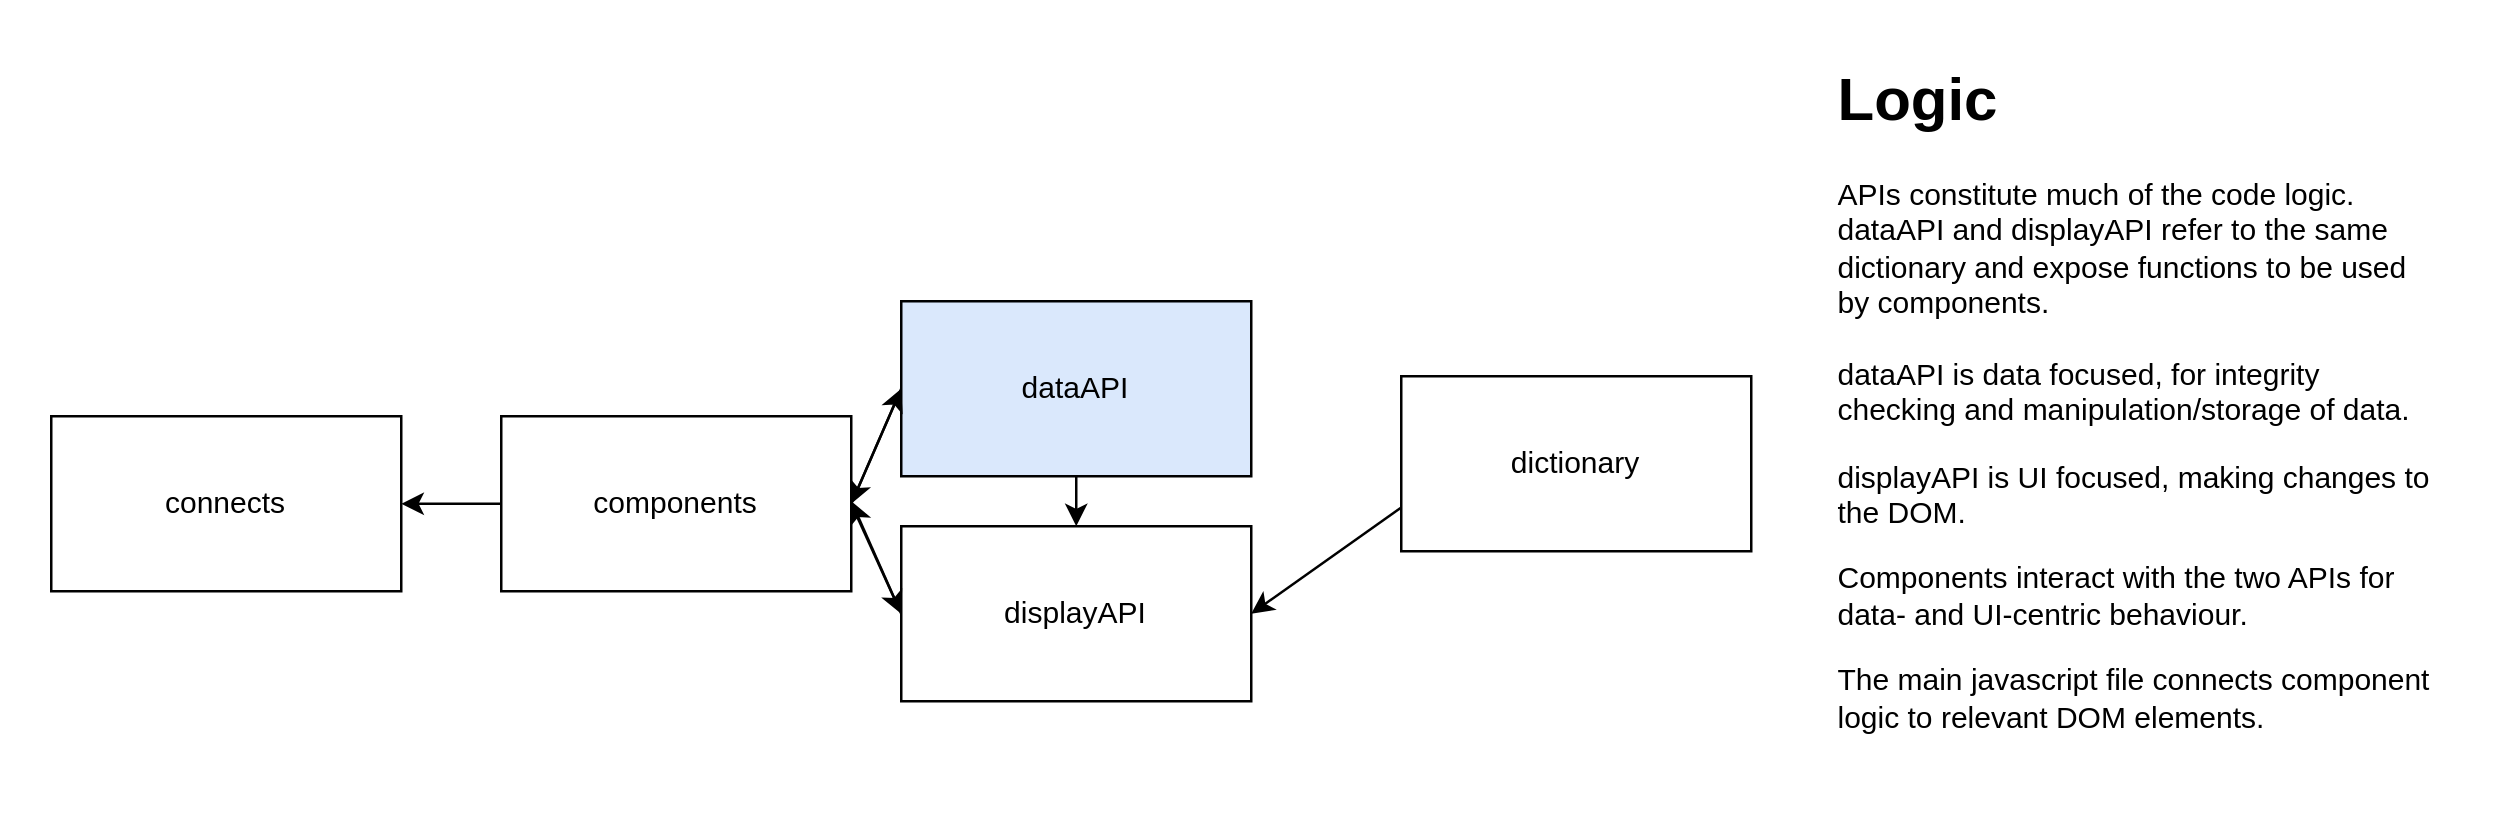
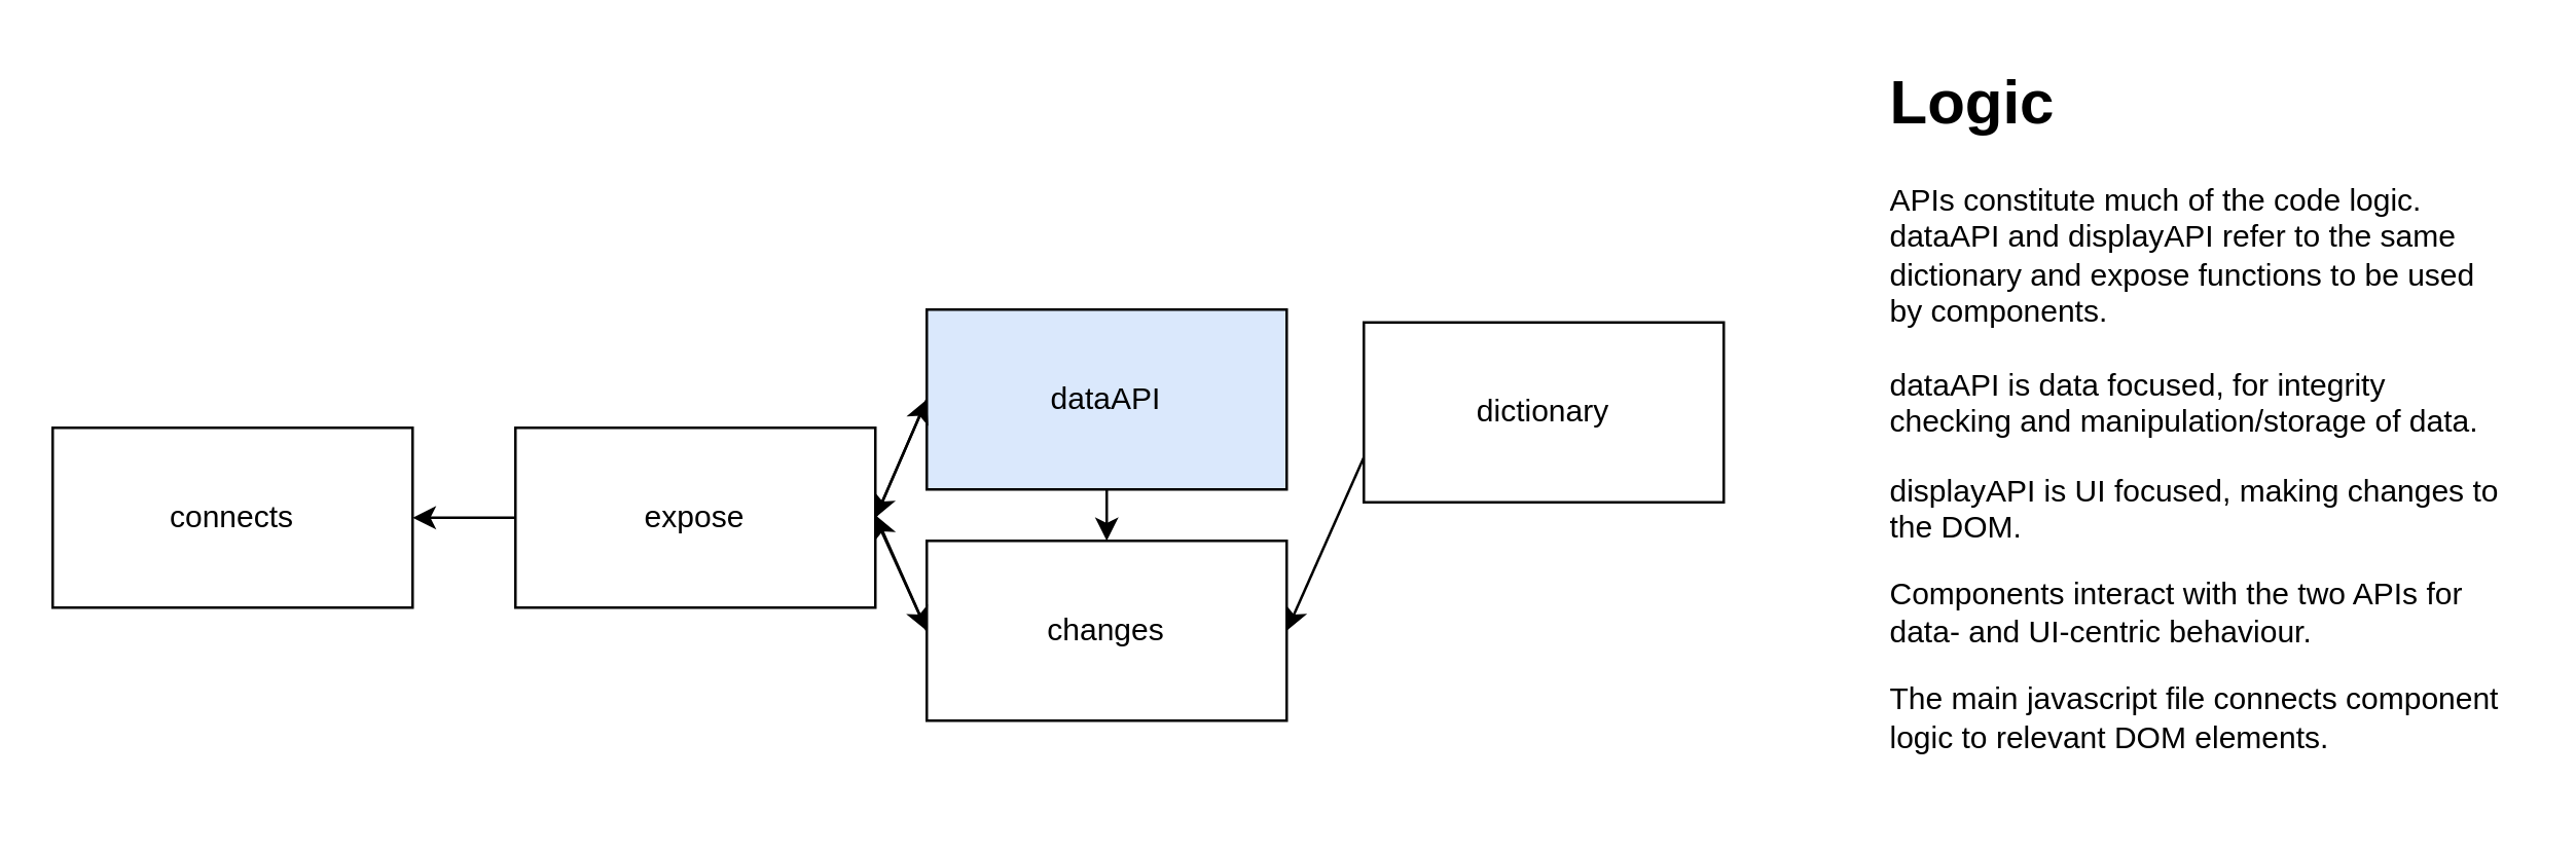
- <mxCell id="8" value="dictionary" style="whiteSpace=wrap;html=1;" parent="1" vertex="1"><mxGeometry x="560" y="150" width="140" height="70" as="geometry" /></mxCell>
+ <mxCell id="8" value="dictionary" style="whiteSpace=wrap;html=1;" parent="1" vertex="1"><mxGeometry x="530" y="125" width="140" height="70" as="geometry" /></mxCell>
- <mxCell id="12" value="components" style="whiteSpace=wrap;html=1;" parent="1" vertex="1"><mxGeometry x="200" y="166" width="140" height="70" as="geometry" /></mxCell>
+ <mxCell id="12" value="expose" style="whiteSpace=wrap;html=1;" parent="1" vertex="1"><mxGeometry x="200" y="166" width="140" height="70" as="geometry" /></mxCell>
- <mxCell id="3" value="displayAPI" style="whiteSpace=wrap;html=1;" parent="1" vertex="1"><mxGeometry x="360" y="210" width="140" height="70" as="geometry" /></mxCell>
+ <mxCell id="3" value="changes" style="whiteSpace=wrap;html=1;" parent="1" vertex="1"><mxGeometry x="360" y="210" width="140" height="70" as="geometry" /></mxCell>
